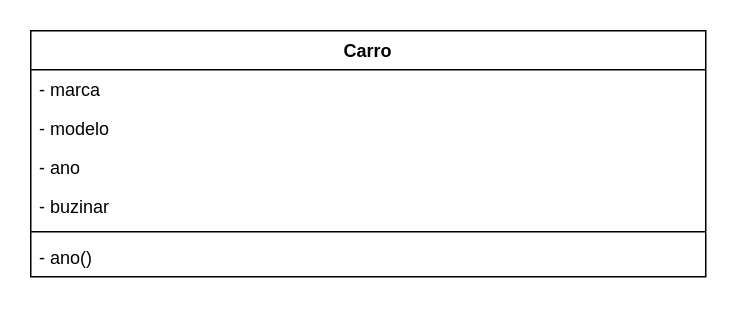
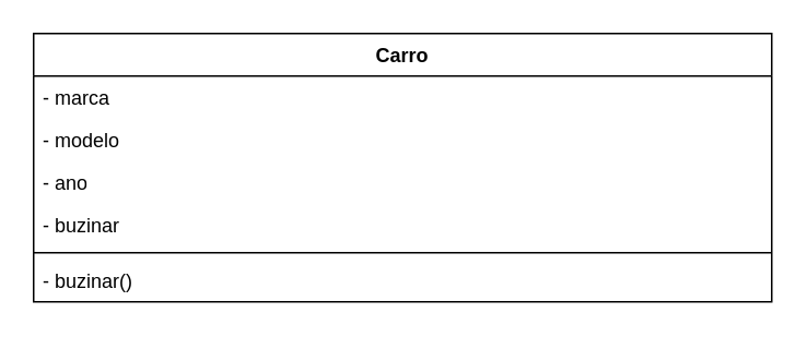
- <mxCell id="8" value="- ano()" style="text;strokeColor=none;fillColor=none;align=left;verticalAlign=top;spacingLeft=4;spacingRight=4;overflow=hidden;rotatable=0;points=[[0,0.5],[1,0.5]];portConstraint=eastwest;whiteSpace=wrap;html=1;" vertex="1" parent="2"><mxGeometry y="138" width="450" height="26" as="geometry" /></mxCell>
+ <mxCell id="8" value="- buzinar()" style="text;strokeColor=none;fillColor=none;align=left;verticalAlign=top;spacingLeft=4;spacingRight=4;overflow=hidden;rotatable=0;points=[[0,0.5],[1,0.5]];portConstraint=eastwest;whiteSpace=wrap;html=1;" vertex="1" parent="2"><mxGeometry y="138" width="450" height="26" as="geometry" /></mxCell>
